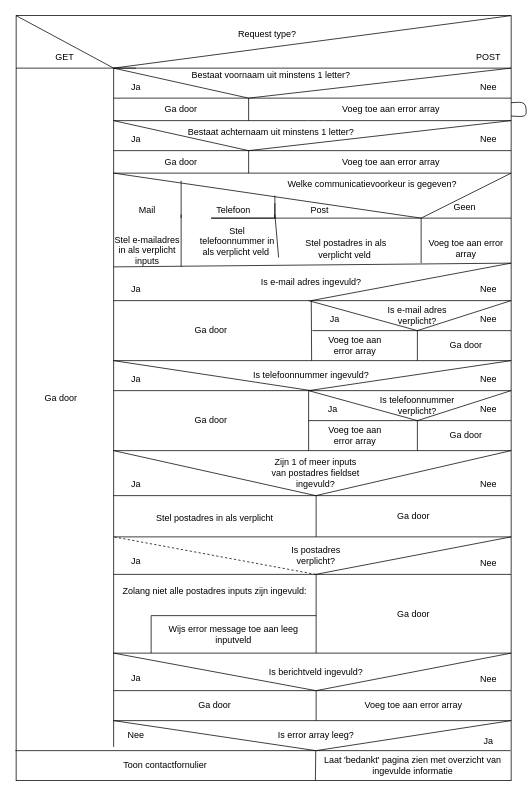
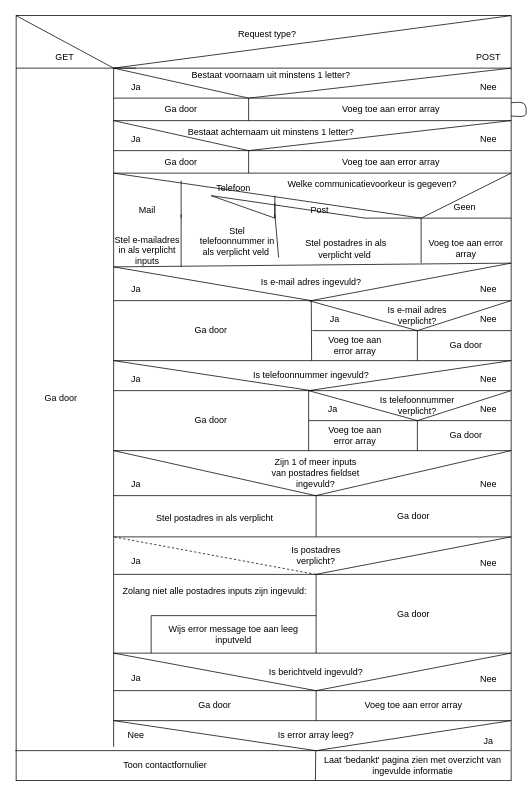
- <mxCell id="55" value="Telefoon" style="text;strokeColor=none;align=center;fillColor=none;html=1;verticalAlign=middle;whiteSpace=wrap;rounded=0;fontColor=#000000;" parent="1" vertex="1"><mxGeometry x="281" y="270" width="60" height="20" as="geometry" /></mxCell>
+ <mxCell id="55" value="Telefoon" style="text;strokeColor=none;align=center;fillColor=none;html=1;verticalAlign=middle;whiteSpace=wrap;rounded=0;fontColor=#000000;" parent="1" vertex="1"><mxGeometry x="281" y="240" width="60" height="20" as="geometry" /></mxCell>
+ <mxCell id="56" style="edgeStyle=none;html=1;exitX=0.5;exitY=1;exitDx=0;exitDy=0;entryX=0;entryY=1;entryDx=0;entryDy=0;strokeColor=#000000;fontColor=#000000;endArrow=none;endFill=0;" parent="1" source="58" target="46" edge="1"><mxGeometry relative="1" as="geometry" /></mxCell>
